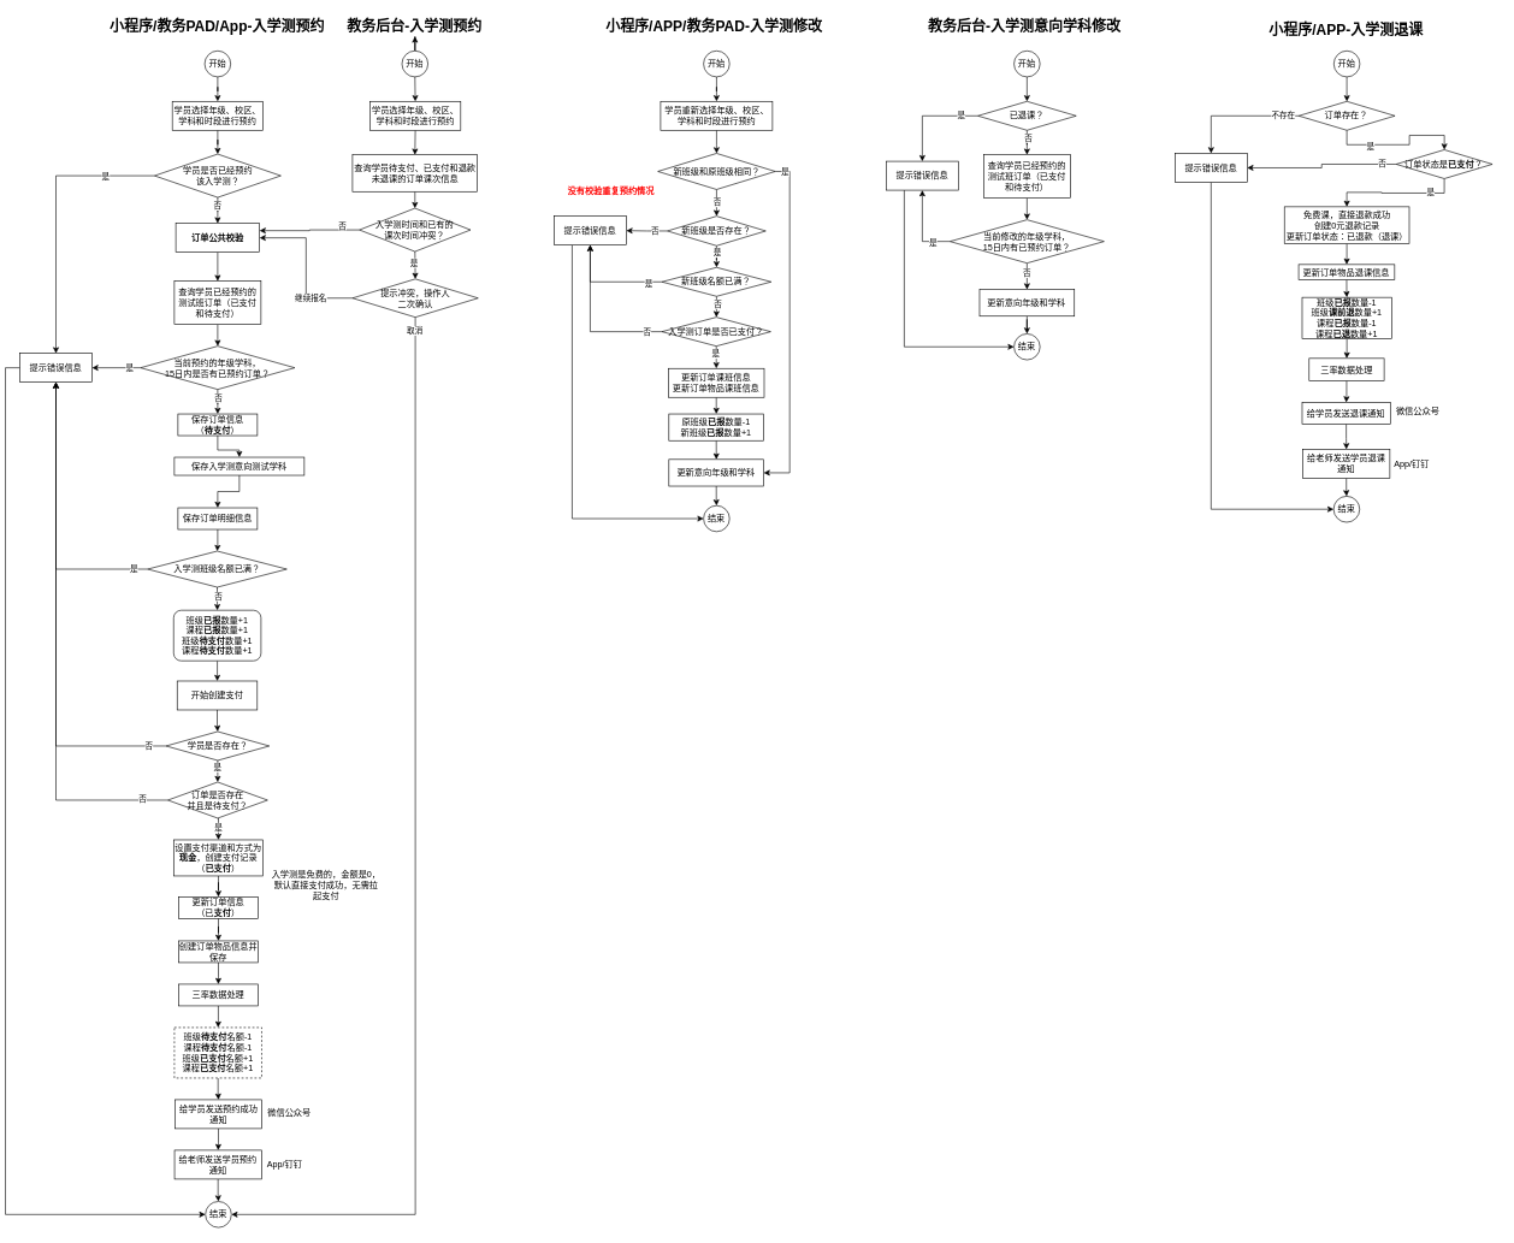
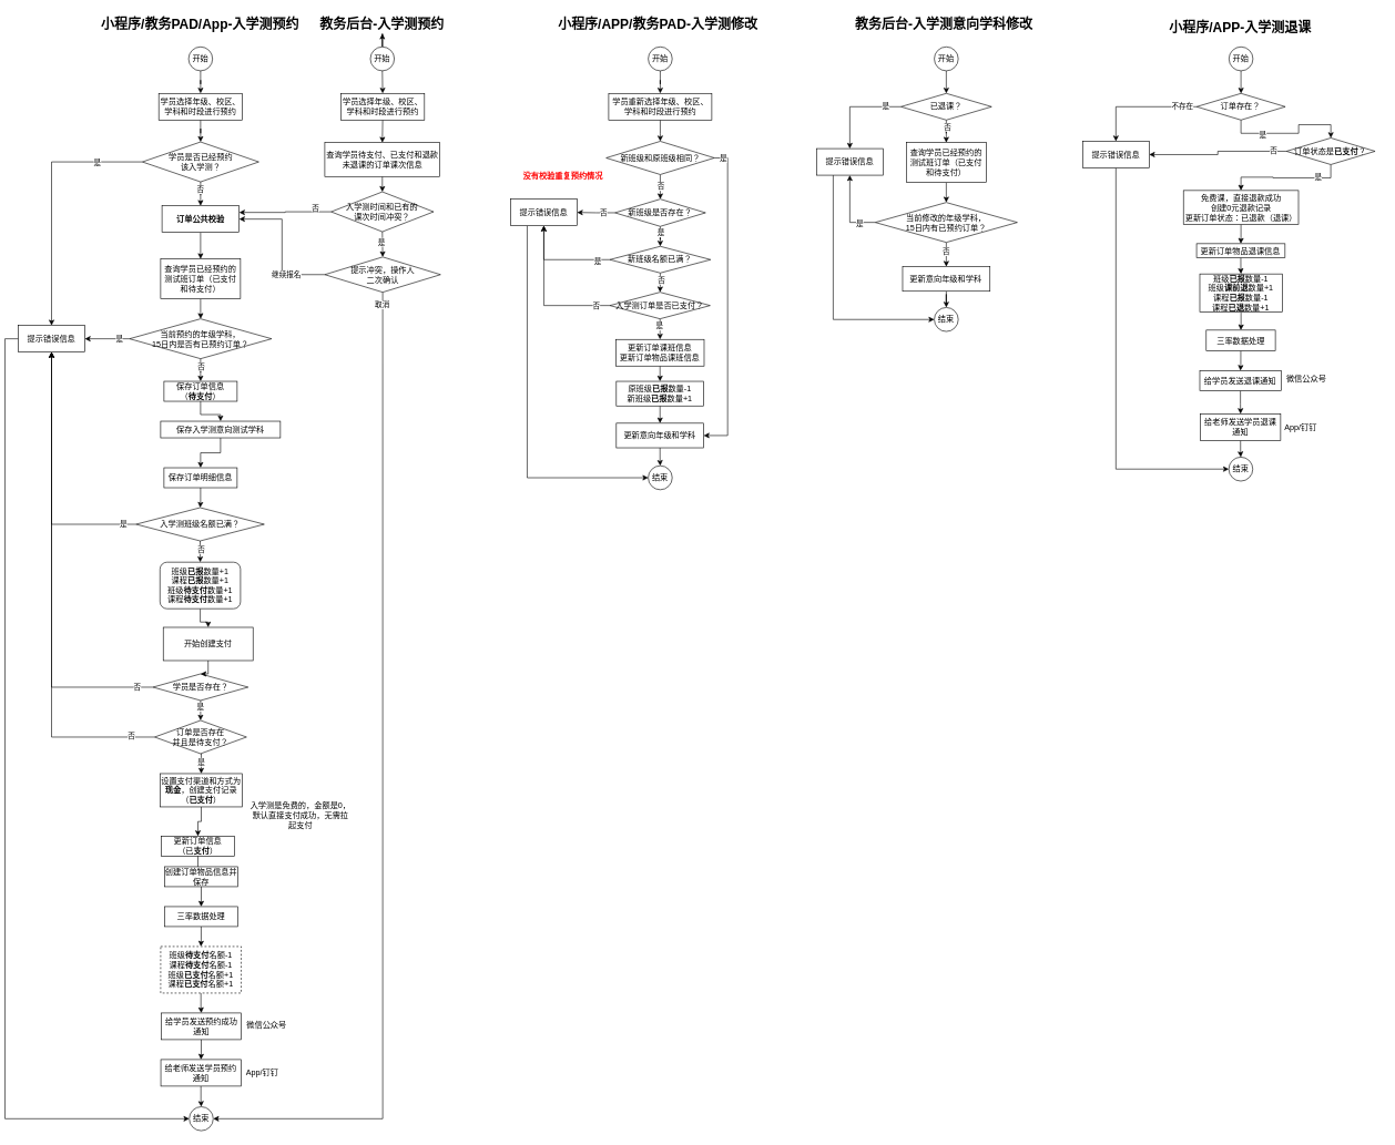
- <mxCell id="40" value="开始创建支付" style="rounded=0;whiteSpace=wrap;html=1;" vertex="1" parent="1"><mxGeometry x="237.88" y="943" width="111" height="40" as="geometry" /></mxCell>
+ <mxCell id="40" value="开始创建支付" style="rounded=0;whiteSpace=wrap;html=1;" vertex="1" parent="1"><mxGeometry x="237.88" y="943" width="135" height="50" as="geometry" /></mxCell>
- <mxCell id="50" value="更新订单信息&lt;div&gt;（已&lt;b&gt;支付&lt;/b&gt;）&lt;/div&gt;" style="rounded=0;whiteSpace=wrap;html=1;" vertex="1" parent="1"><mxGeometry x="240" y="1242" width="110" height="30" as="geometry" /></mxCell>
+ <mxCell id="50" value="更新订单信息&lt;div&gt;（已&lt;b&gt;支付&lt;/b&gt;）&lt;/div&gt;" style="rounded=0;whiteSpace=wrap;html=1;" vertex="1" parent="1"><mxGeometry x="235" y="1257" width="110" height="30" as="geometry" /></mxCell>
